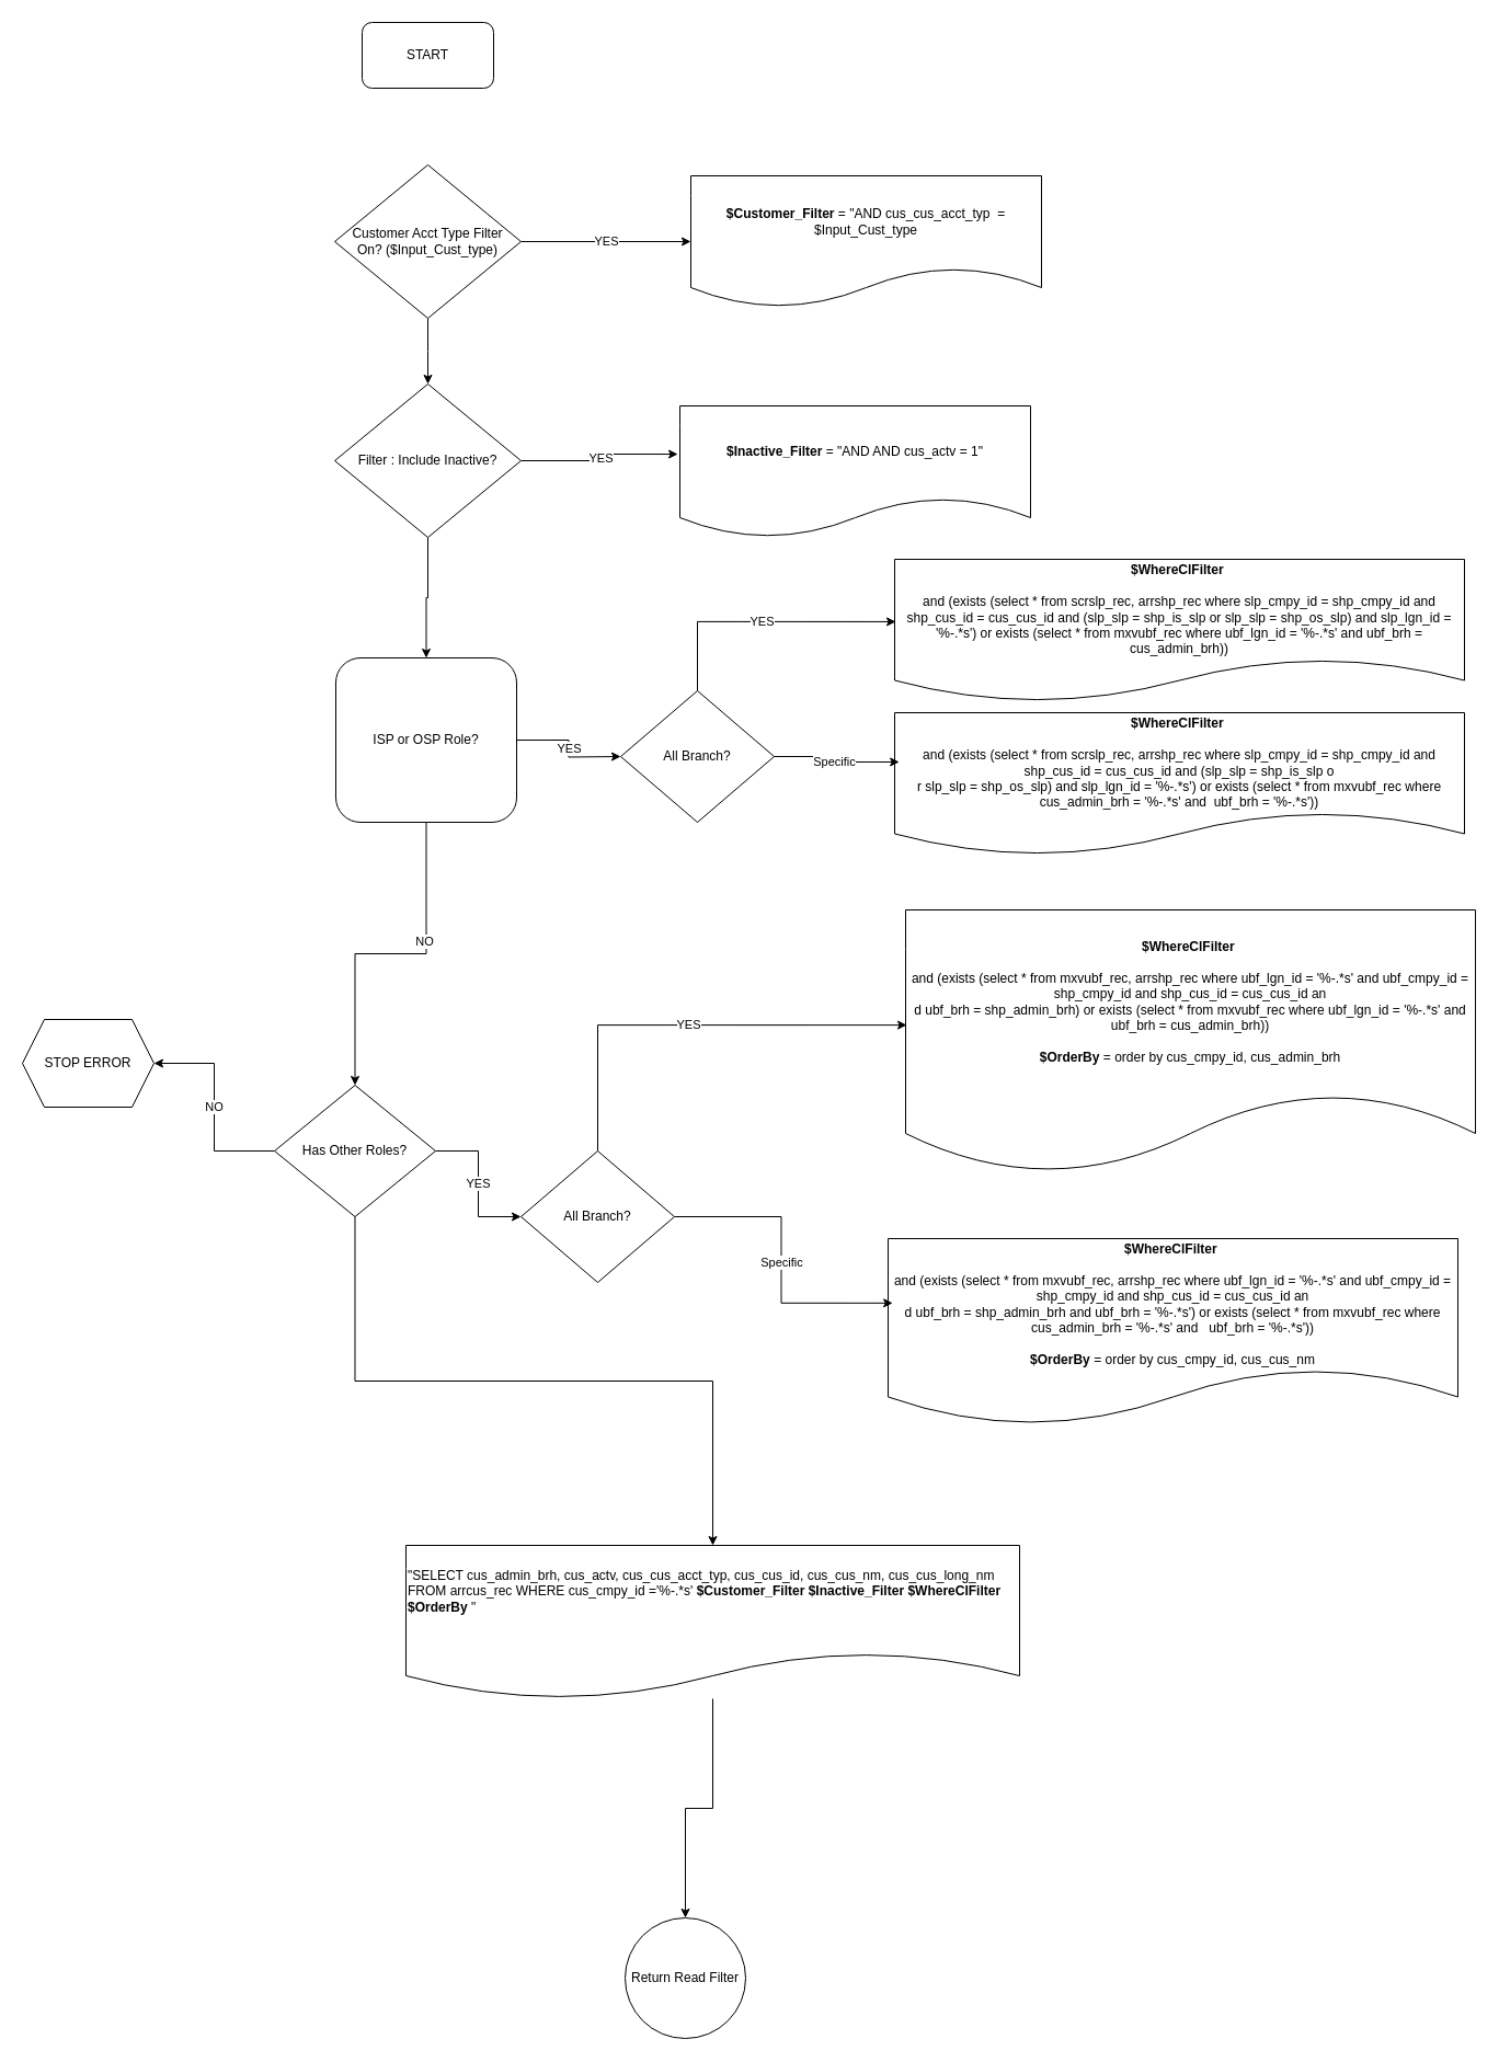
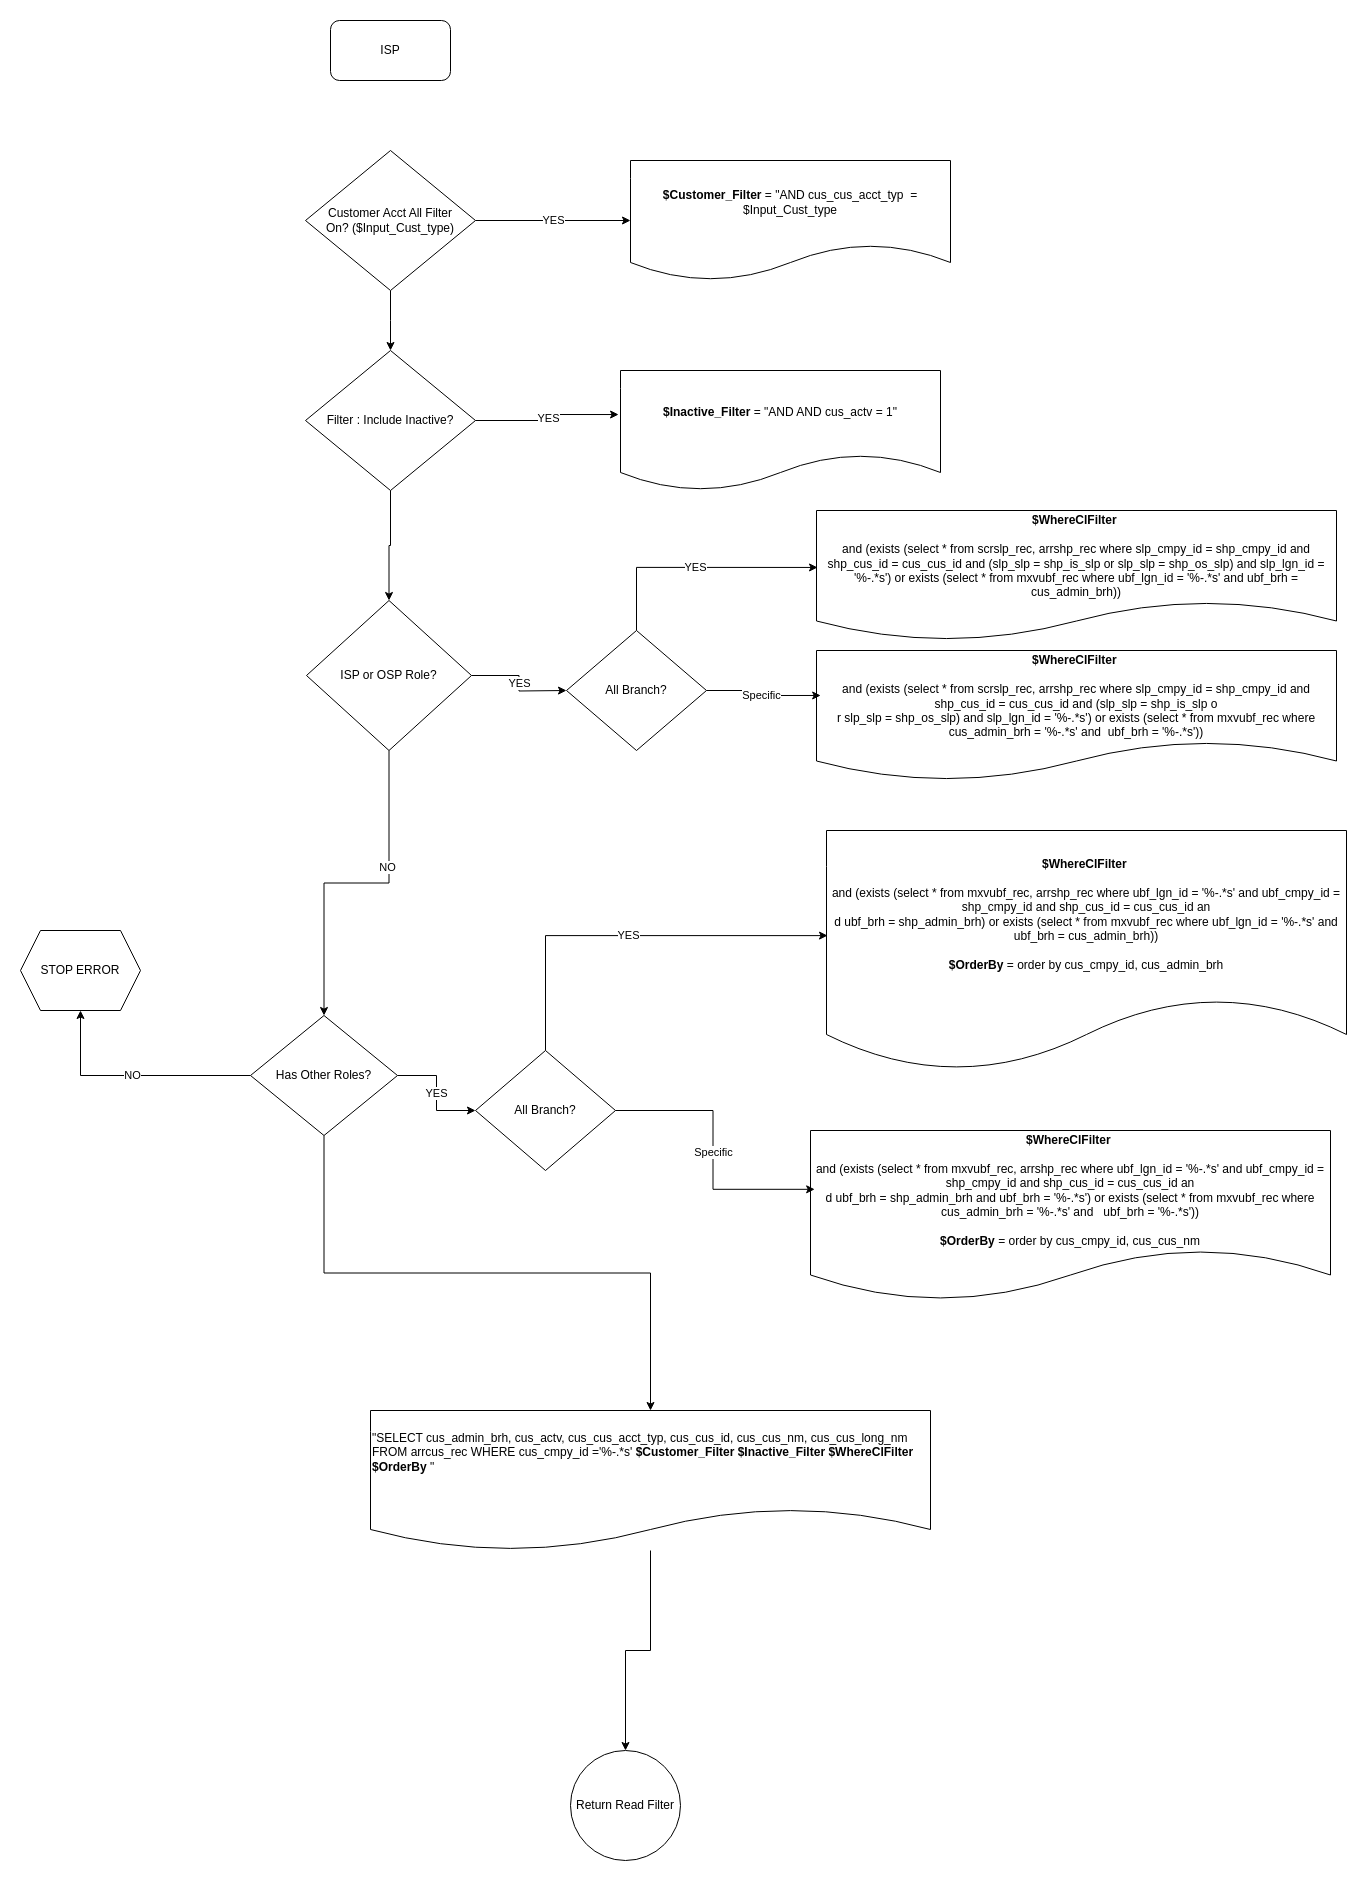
- <mxCell id="2" value="START" style="rounded=1;whiteSpace=wrap;html=1;" vertex="1" parent="1"><mxGeometry x="330" y="20" width="120" height="60" as="geometry" /></mxCell>
+ <mxCell id="2" value="ISP" style="rounded=1;whiteSpace=wrap;html=1;" vertex="1" parent="1"><mxGeometry x="330" y="20" width="120" height="60" as="geometry" /></mxCell>
- <mxCell id="5" value="Customer Acct Type Filter&lt;br&gt;On? ($Input_Cust_type)" style="rhombus;whiteSpace=wrap;html=1;" vertex="1" parent="1"><mxGeometry x="305" y="150" width="170" height="140" as="geometry" /></mxCell>
+ <mxCell id="5" value="Customer Acct All Filter&lt;br&gt;On? ($Input_Cust_type)" style="rhombus;whiteSpace=wrap;html=1;" vertex="1" parent="1"><mxGeometry x="305" y="150" width="170" height="140" as="geometry" /></mxCell>
- <mxCell id="14" value="ISP or OSP Role?" style="whiteSpace=wrap;html=1;rounded=1;" vertex="1" parent="1"><mxGeometry x="306" y="600" width="165" height="150" as="geometry" /></mxCell>
+ <mxCell id="14" value="ISP or OSP Role?" style="rhombus;whiteSpace=wrap;html=1;" vertex="1" parent="1"><mxGeometry x="306" y="600" width="165" height="150" as="geometry" /></mxCell>
- <mxCell id="19" value="Has Other Roles?" style="rhombus;whiteSpace=wrap;html=1;" vertex="1" parent="1"><mxGeometry x="250" y="990" width="147" height="120" as="geometry" /></mxCell>
+ <mxCell id="19" value="Has Other Roles?" style="rhombus;whiteSpace=wrap;html=1;" vertex="1" parent="1"><mxGeometry x="250" y="1015" width="147" height="120" as="geometry" /></mxCell>
